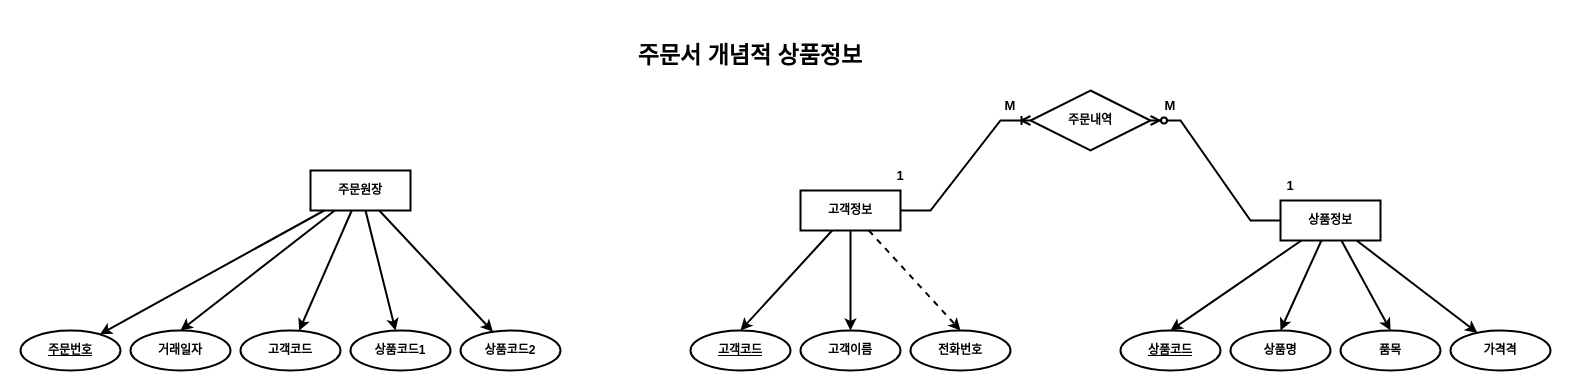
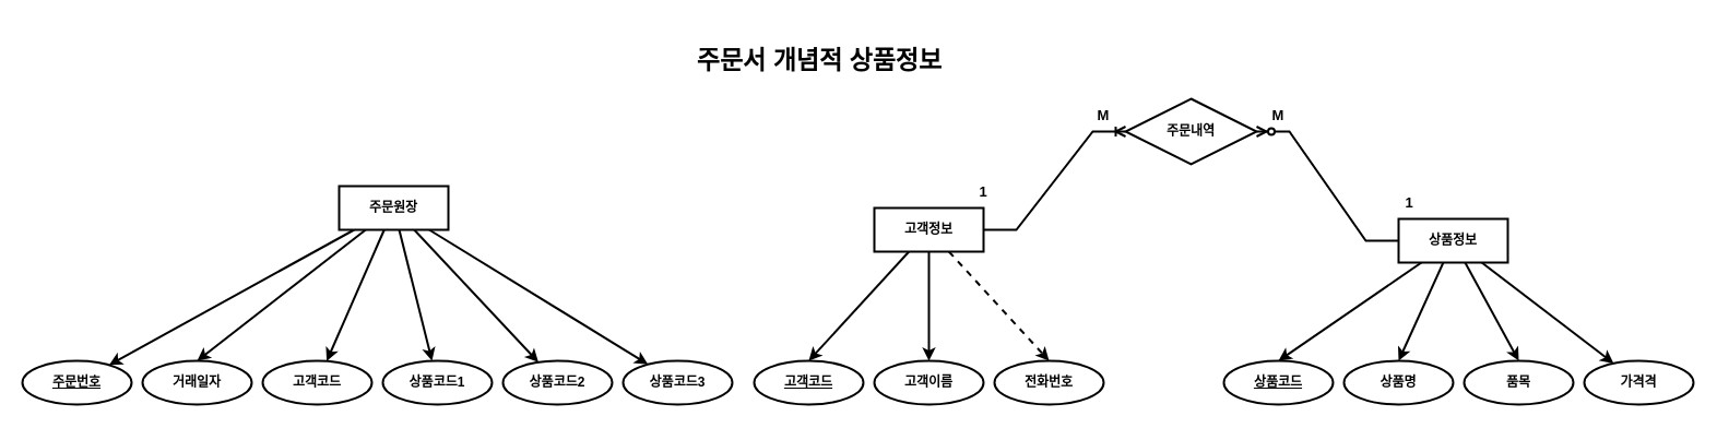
+ <mxCell id="7" style="rounded=0;orthogonalLoop=1;jettySize=auto;html=1;strokeWidth=2;fontStyle=1" parent="1" source="8" target="23" edge="1"><mxGeometry relative="1" as="geometry" /></mxCell>
+ <mxCell id="23" value="상품코드3" style="ellipse;whiteSpace=wrap;html=1;align=center;strokeWidth=2;fontStyle=1" parent="1" vertex="1"><mxGeometry x="570" y="330" width="100" height="40" as="geometry" /></mxCell>
